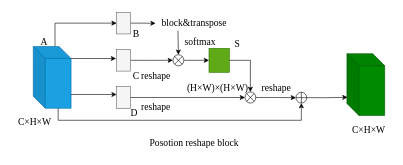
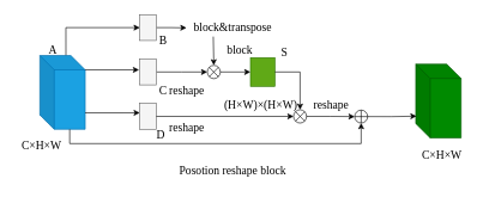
- <mxCell id="23" value="&lt;font style=&quot;font-size: 16px;&quot; face=&quot;Times New Roman&quot;&gt;softmax&lt;/font&gt;" style="text;html=1;align=center;verticalAlign=middle;resizable=0;points=[];autosize=1;strokeColor=none;fillColor=none;" vertex="1" parent="1"><mxGeometry x="298" y="53.5" width="70" height="31" as="geometry" /></mxCell>
+ <mxCell id="23" value="&lt;font style=&quot;font-size: 16px;&quot; face=&quot;Times New Roman&quot;&gt;block&lt;/font&gt;" style="text;html=1;align=center;verticalAlign=middle;resizable=0;points=[];autosize=1;strokeColor=none;fillColor=none;" vertex="1" parent="1"><mxGeometry x="298" y="53.5" width="70" height="31" as="geometry" /></mxCell>
